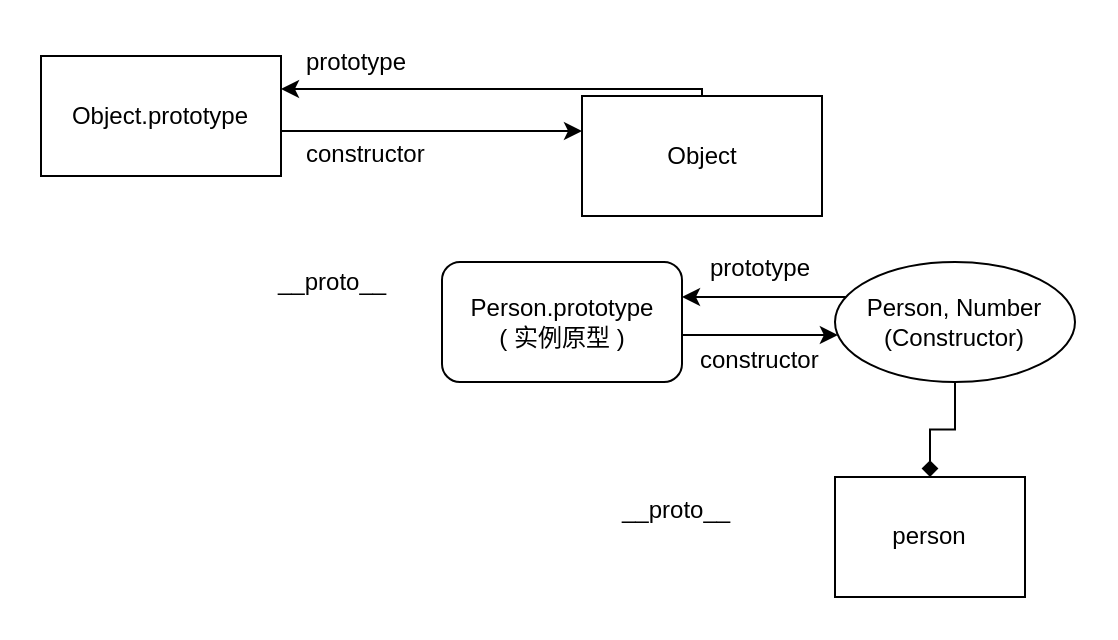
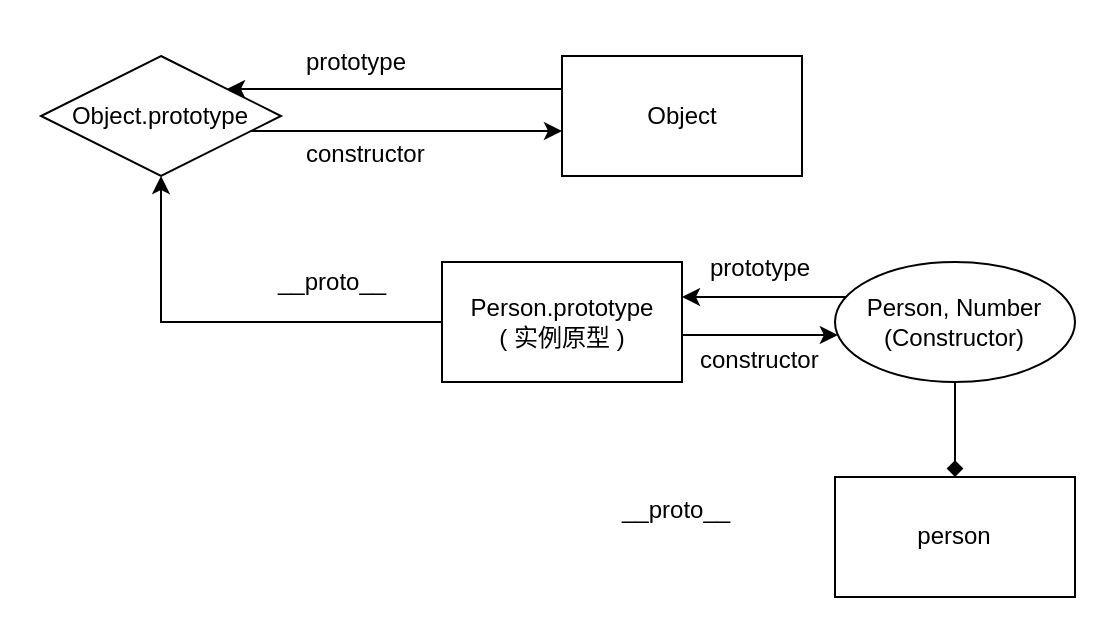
- <mxCell id="9" value="Object.prototype" style="rounded=0;whiteSpace=wrap;html=1;gradientColor=none;" parent="1" vertex="1"><mxGeometry x="20" y="27.5" width="120" height="60" as="geometry" /></mxCell>
+ <mxCell id="9" value="Object.prototype" style="rhombus;whiteSpace=wrap;html=1;gradientColor=none;" parent="1" vertex="1"><mxGeometry x="20" y="27.5" width="120" height="60" as="geometry" /></mxCell>
- <mxCell id="11" value="Object&lt;br&gt;" style="rounded=0;whiteSpace=wrap;html=1;gradientColor=none;" parent="1" vertex="1"><mxGeometry x="290.5" y="47.5" width="120" height="60" as="geometry" /></mxCell>
+ <mxCell id="11" value="Object&lt;br&gt;" style="rounded=0;whiteSpace=wrap;html=1;gradientColor=none;" parent="1" vertex="1"><mxGeometry x="280.5" y="27.5" width="120" height="60" as="geometry" /></mxCell>
+ <mxCell id="6" value="" style="edgeStyle=orthogonalEdgeStyle;rounded=0;html=1;jettySize=auto;orthogonalLoop=1;" parent="1" source="7" target="9" edge="1"><mxGeometry relative="1" as="geometry" /></mxCell>
- <mxCell id="7" value="Person.prototype&lt;br&gt;( 实例原型&amp;nbsp;)&lt;br&gt;" style="whiteSpace=wrap;html=1;gradientColor=none;rounded=1;" parent="1" vertex="1"><mxGeometry x="220.5" y="130.5" width="120" height="60" as="geometry" /></mxCell>
+ <mxCell id="7" value="Person.prototype&lt;br&gt;( 实例原型&amp;nbsp;)&lt;br&gt;" style="rounded=0;whiteSpace=wrap;html=1;gradientColor=none;" parent="1" vertex="1"><mxGeometry x="220.5" y="130.5" width="120" height="60" as="geometry" /></mxCell>
- <mxCell id="12" value="person" style="rounded=0;whiteSpace=wrap;html=1;gradientColor=none;" parent="1" vertex="1"><mxGeometry x="417" y="238" width="95" height="60" as="geometry" /></mxCell>
+ <mxCell id="12" value="person" style="rounded=0;whiteSpace=wrap;html=1;gradientColor=none;" parent="1" vertex="1"><mxGeometry x="417" y="238" width="120" height="60" as="geometry" /></mxCell>
